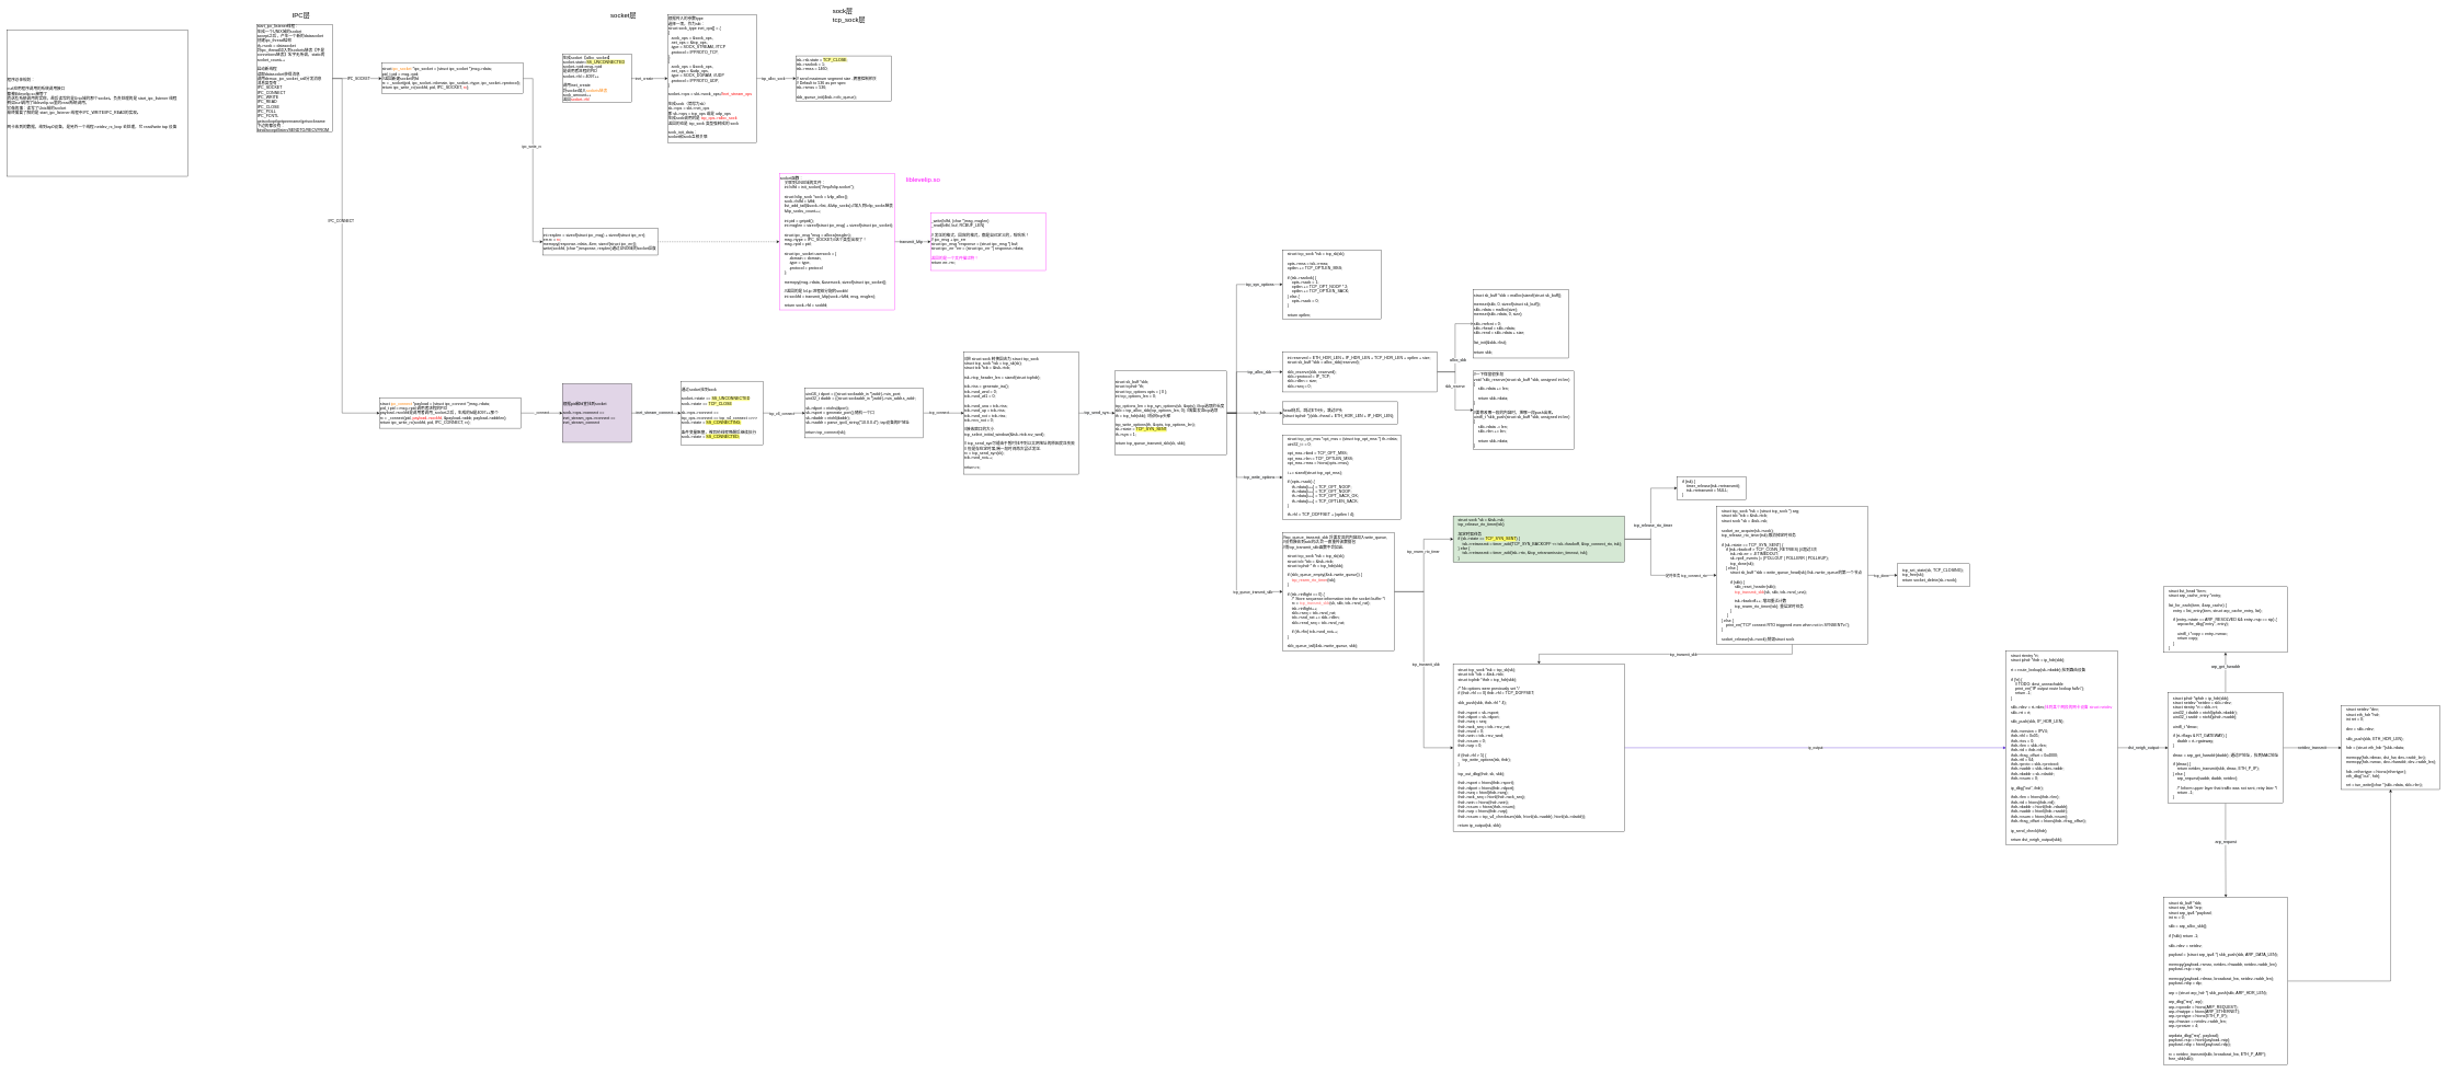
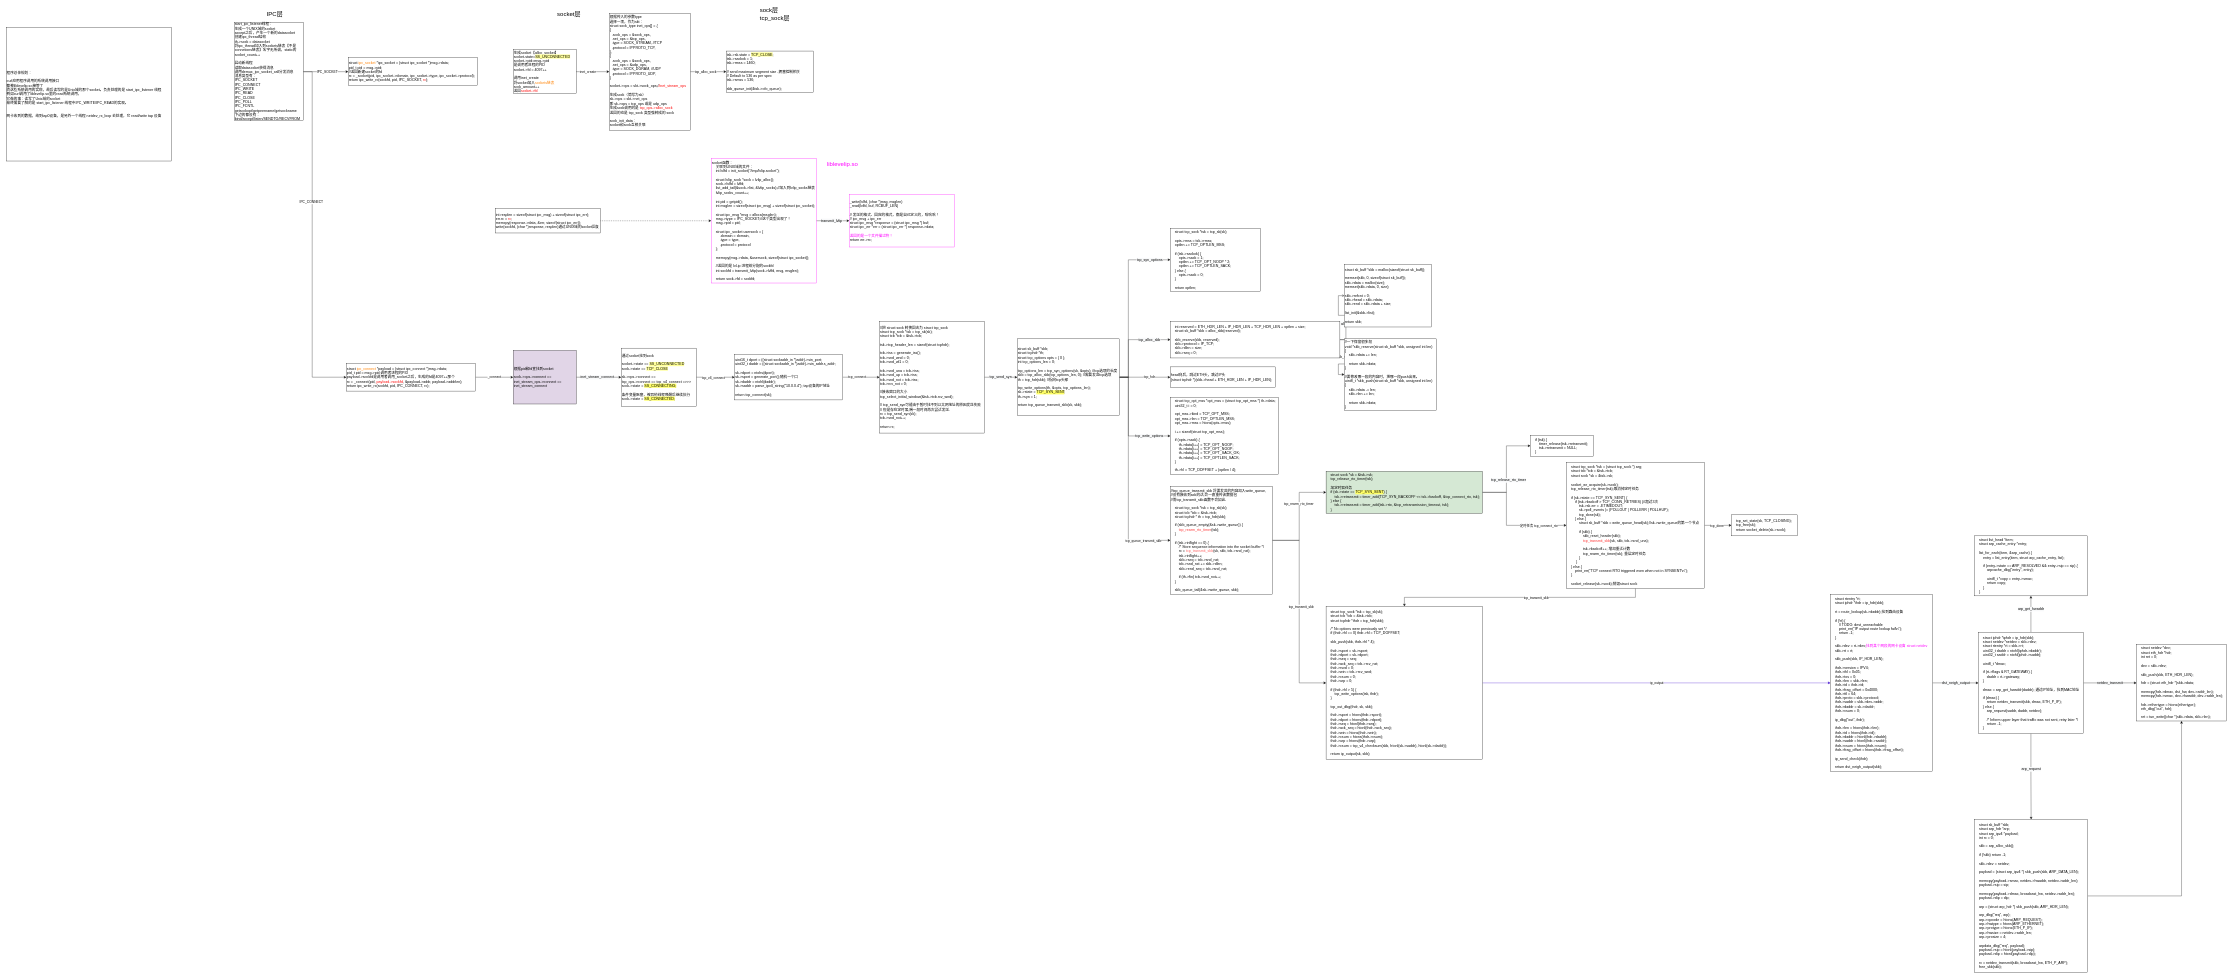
- <mxCell id="13" style="edgeStyle=orthogonalEdgeStyle;rounded=0;orthogonalLoop=1;jettySize=auto;html=1;entryX=0;entryY=0.5;entryDx=0;entryDy=0;" parent="1" source="15" target="17" edge="1"><mxGeometry relative="1" as="geometry" /></mxCell>
- <mxCell id="14" value="ipc_write_rc" style="edgeLabel;html=1;align=center;verticalAlign=middle;resizable=0;points=[];" parent="13" vertex="1" connectable="0"><mxGeometry x="-0.151" y="-4" relative="1" as="geometry"><mxPoint as="offset" /></mxGeometry></mxCell>
- <mxCell id="59" value="&lt;div&gt;&amp;nbsp; &amp;nbsp; int reserved = ETH_HDR_LEN + IP_HDR_LEN + TCP_HDR_LEN + optlen + size;&lt;/div&gt;&lt;div&gt;&amp;nbsp; &amp;nbsp; struct sk_buff *skb = alloc_skb(reserved);&lt;/div&gt;&lt;div&gt;&lt;br&gt;&lt;/div&gt;&lt;div&gt;&amp;nbsp; &amp;nbsp; skb_reserve(skb, reserved);&lt;/div&gt;&lt;div&gt;&amp;nbsp; &amp;nbsp; skb-&amp;gt;protocol = IP_TCP;&lt;/div&gt;&lt;div&gt;&amp;nbsp; &amp;nbsp; skb-&amp;gt;dlen = size;&lt;/div&gt;&lt;div&gt;&amp;nbsp; &amp;nbsp; skb-&amp;gt;seq = 0;&lt;/div&gt;" style="rounded=0;whiteSpace=wrap;html=1;align=left;" vertex="1" parent="1"><mxGeometry x="3900" y="1070.11" width="470" height="122" as="geometry" /></mxCell>
+ <mxCell id="59" value="&lt;div&gt;&amp;nbsp; &amp;nbsp; int reserved = ETH_HDR_LEN + IP_HDR_LEN + TCP_HDR_LEN + optlen + size;&lt;/div&gt;&lt;div&gt;&amp;nbsp; &amp;nbsp; struct sk_buff *skb = alloc_skb(reserved);&lt;/div&gt;&lt;div&gt;&lt;br&gt;&lt;/div&gt;&lt;div&gt;&amp;nbsp; &amp;nbsp; skb_reserve(skb, reserved);&lt;/div&gt;&lt;div&gt;&amp;nbsp; &amp;nbsp; skb-&amp;gt;protocol = IP_TCP;&lt;/div&gt;&lt;div&gt;&amp;nbsp; &amp;nbsp; skb-&amp;gt;dlen = size;&lt;/div&gt;&lt;div&gt;&amp;nbsp; &amp;nbsp; skb-&amp;gt;seq = 0;&lt;/div&gt;" style="rounded=0;whiteSpace=wrap;html=1;align=left;" vertex="1" parent="1"><mxGeometry x="3900" y="1070.11" width="565" height="122" as="geometry" /></mxCell>
